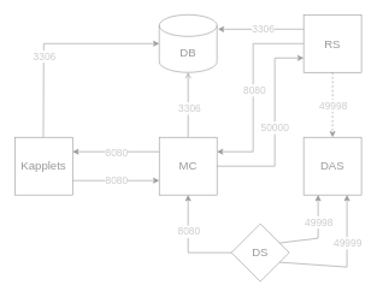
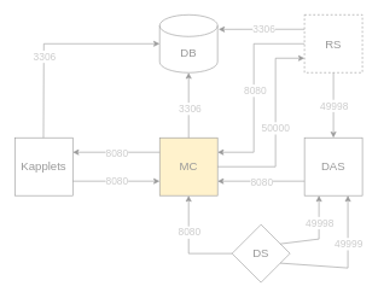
- <mxCell id="4" value="&lt;font style=&quot;font-size: 16px;&quot;&gt;RS&lt;/font&gt;" style="whiteSpace=wrap;html=1;aspect=fixed;strokeColor=light-dark(#999999,#EDEDED);fontColor=#999999;" parent="1" vertex="1"><mxGeometry x="420" y="20" width="80" height="80" as="geometry" /></mxCell>
+ <mxCell id="4" value="&lt;font style=&quot;font-size: 16px;&quot;&gt;RS&lt;/font&gt;" style="whiteSpace=wrap;html=1;aspect=fixed;strokeColor=light-dark(#999999,#EDEDED);fontColor=#999999;dashed=1;" parent="1" vertex="1"><mxGeometry x="420" y="20" width="80" height="80" as="geometry" /></mxCell>
- <mxCell id="10" value="" style="endArrow=open;html=1;rounded=0;exitX=0.5;exitY=0;exitDx=0;exitDy=0;strokeColor=#999999;" parent="1" source="2" target="7" edge="1"><mxGeometry width="50" height="50" relative="1" as="geometry"><mxPoint x="250" y="260" as="sourcePoint" /><mxPoint x="300" y="210" as="targetPoint" /></mxGeometry></mxCell>
+ <mxCell id="10" value="" style="endArrow=classic;html=1;rounded=0;exitX=0.5;exitY=0;exitDx=0;exitDy=0;strokeColor=#999999;" parent="1" source="2" target="7" edge="1"><mxGeometry width="50" height="50" relative="1" as="geometry"><mxPoint x="250" y="260" as="sourcePoint" /><mxPoint x="300" y="210" as="targetPoint" /></mxGeometry></mxCell>
- <mxCell id="24" value="" style="endArrow=classic;html=1;rounded=0;exitX=0.5;exitY=1;exitDx=0;exitDy=0;entryX=0.5;entryY=0;entryDx=0;entryDy=0;strokeColor=#999999;dashed=1;" parent="1" source="4" target="5" edge="1"><mxGeometry width="50" height="50" relative="1" as="geometry"><mxPoint x="470" y="380" as="sourcePoint" /><mxPoint x="510" y="320" as="targetPoint" /><Array as="points" /></mxGeometry></mxCell>
+ <mxCell id="24" value="" style="endArrow=classic;html=1;rounded=0;exitX=0.5;exitY=1;exitDx=0;exitDy=0;entryX=0.5;entryY=0;entryDx=0;entryDy=0;strokeColor=#999999;" parent="1" source="4" target="5" edge="1"><mxGeometry width="50" height="50" relative="1" as="geometry"><mxPoint x="470" y="380" as="sourcePoint" /><mxPoint x="510" y="320" as="targetPoint" /><Array as="points" /></mxGeometry></mxCell>
- <mxCell id="2" value="&lt;font style=&quot;font-size: 16px;&quot;&gt;MC&lt;/font&gt;" style="whiteSpace=wrap;html=1;aspect=fixed;strokeColor=light-dark(#999999,#EDEDED);fontColor=#999999;" parent="1" vertex="1"><mxGeometry x="220" y="190" width="80" height="80" as="geometry" /></mxCell>
+ <mxCell id="2" value="&lt;font style=&quot;font-size: 16px;&quot;&gt;MC&lt;/font&gt;" style="whiteSpace=wrap;html=1;aspect=fixed;strokeColor=light-dark(#999999,#EDEDED);fontColor=#999999;fillColor=#fff2cc;" parent="1" vertex="1"><mxGeometry x="220" y="190" width="80" height="80" as="geometry" /></mxCell>
+ <mxCell id="26" value="" style="endArrow=classic;html=1;rounded=0;entryX=1;entryY=0.75;entryDx=0;entryDy=0;exitX=0;exitY=0.75;exitDx=0;exitDy=0;strokeColor=#999999;" parent="1" source="5" target="2" edge="1"><mxGeometry width="50" height="50" relative="1" as="geometry"><mxPoint x="310" y="210" as="sourcePoint" /><mxPoint x="190" y="210" as="targetPoint" /></mxGeometry></mxCell>
+ <mxCell id="27" value="&lt;font&gt;8080&lt;/font&gt;" style="edgeLabel;html=1;align=center;verticalAlign=middle;resizable=0;points=[];fontSize=14;fontColor=#CCCCCC;" parent="26" vertex="1" connectable="0"><mxGeometry x="-0.007" y="1" relative="1" as="geometry"><mxPoint as="offset" /></mxGeometry></mxCell>
